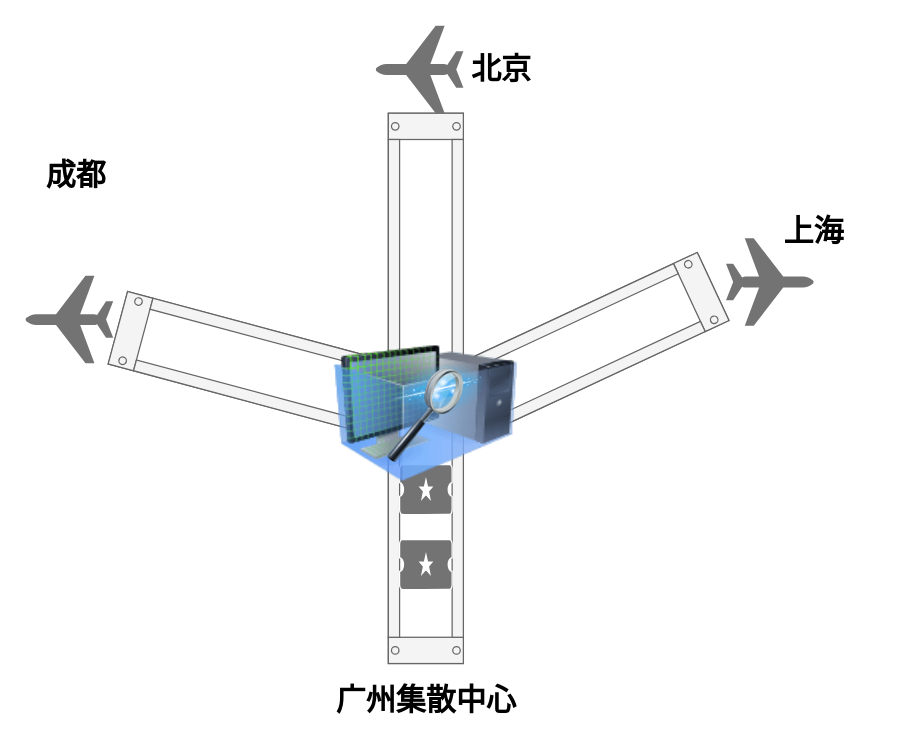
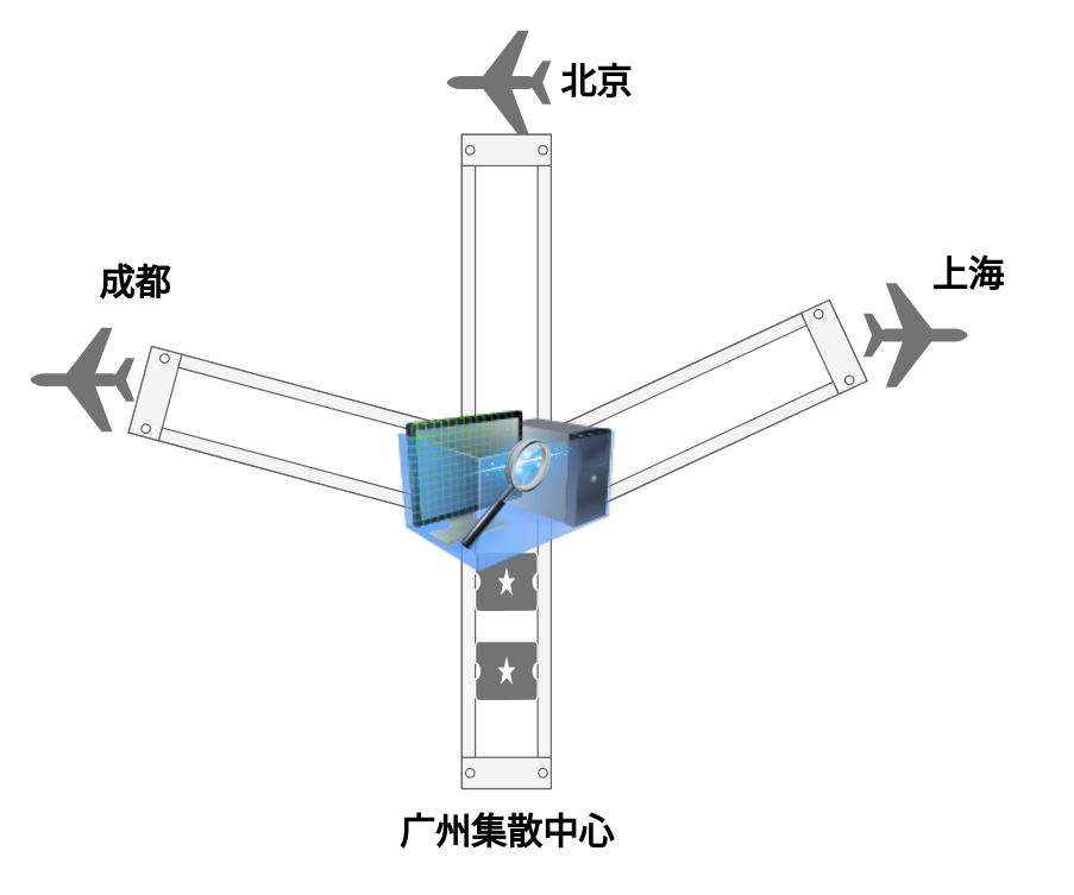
- <mxCell id="11" value="成都" style="text;strokeColor=none;fillColor=none;html=1;fontSize=24;fontStyle=1;verticalAlign=middle;align=center;" vertex="1" parent="1"><mxGeometry x="10" y="120" width="100" height="40" as="geometry" /></mxCell>
+ <mxCell id="11" value="成都" style="text;strokeColor=none;fillColor=none;html=1;fontSize=24;fontStyle=1;verticalAlign=middle;align=center;" vertex="1" parent="1"><mxGeometry x="40" y="170" width="100" height="40" as="geometry" /></mxCell>
